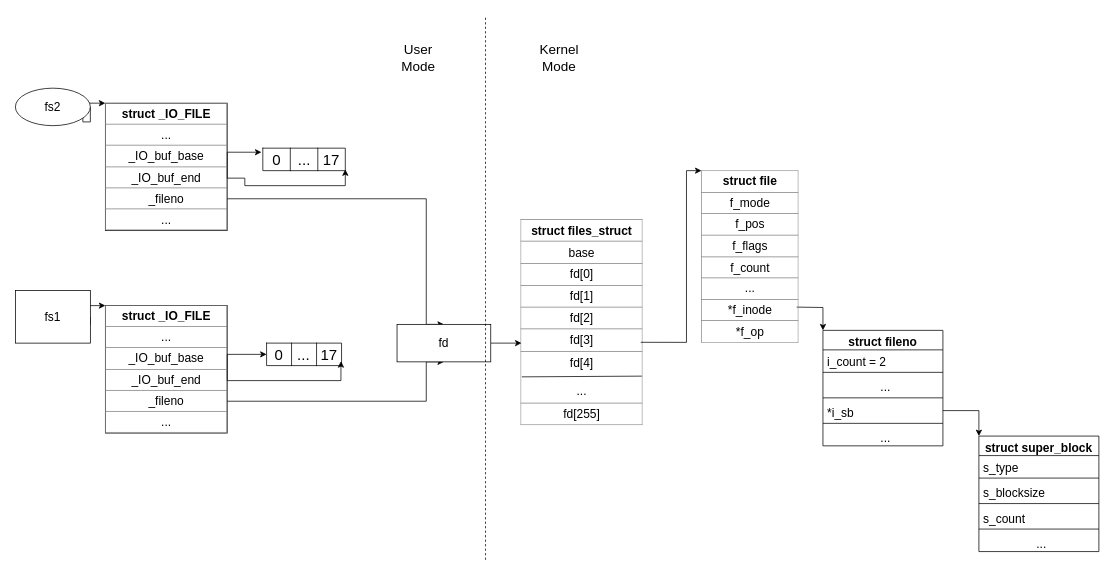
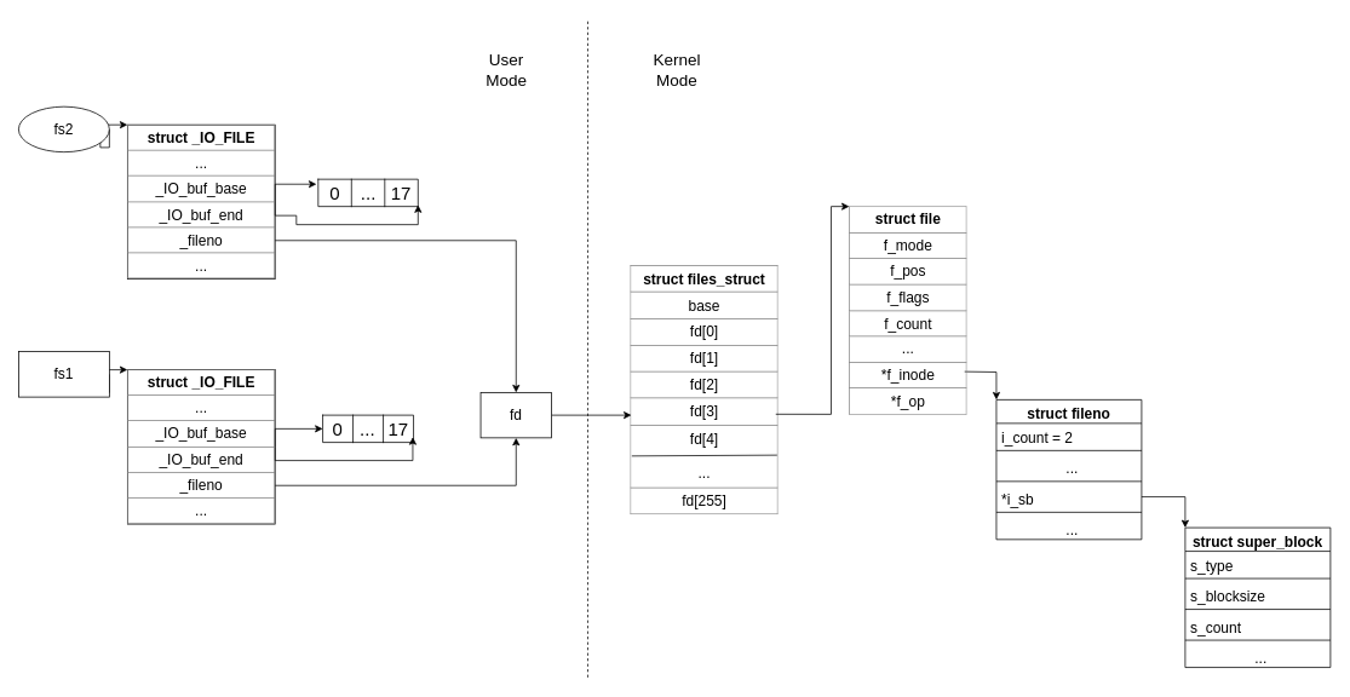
- <mxCell id="17" value="&lt;font style=&quot;font-size: 16px&quot;&gt;fs1&lt;/font&gt;" style="rounded=0;whiteSpace=wrap;html=1;" parent="1" vertex="1"><mxGeometry x="20" y="387" width="100" height="70" as="geometry" /></mxCell>
+ <mxCell id="17" value="&lt;font style=&quot;font-size: 16px&quot;&gt;fs1&lt;/font&gt;" style="rounded=0;whiteSpace=wrap;html=1;" parent="1" vertex="1"><mxGeometry x="20" y="387" width="100" height="50" as="geometry" /></mxCell>
- <mxCell id="36" value="&lt;font style=&quot;font-size: 16px;&quot;&gt;fd&lt;/font&gt;" style="rounded=0;whiteSpace=wrap;html=1;" parent="1" vertex="1"><mxGeometry x="529" y="432" width="125" height="50" as="geometry" /></mxCell>
+ <mxCell id="36" value="&lt;font style=&quot;font-size: 16px;&quot;&gt;fd&lt;/font&gt;" style="rounded=0;whiteSpace=wrap;html=1;" parent="1" vertex="1"><mxGeometry x="529" y="432" width="78" height="50" as="geometry" /></mxCell>
